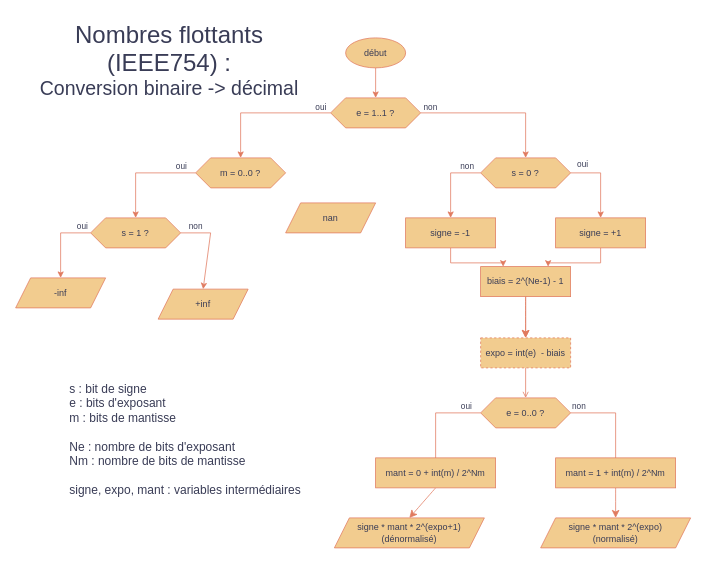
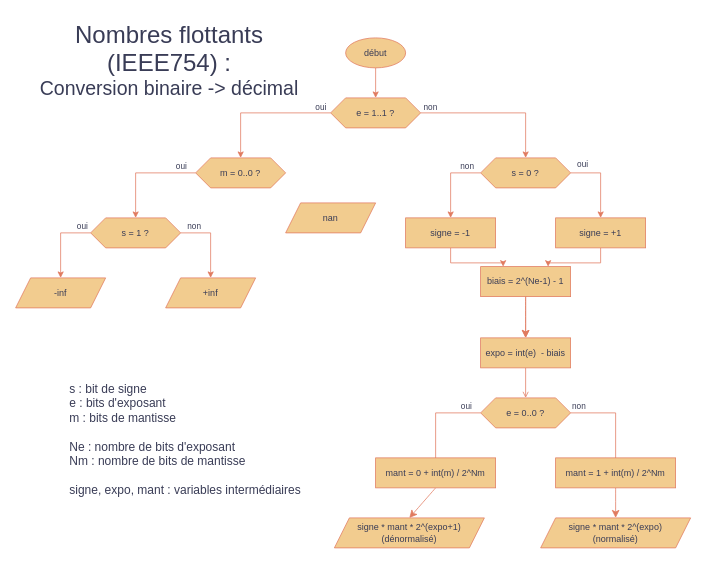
- <mxCell id="12" value="+inf" style="shape=parallelogram;perimeter=parallelogramPerimeter;whiteSpace=wrap;html=1;fixedSize=1;labelBackgroundColor=none;fillColor=#F2CC8F;strokeColor=#E07A5F;fontColor=#393C56;" parent="1" vertex="1"><mxGeometry x="210" y="385" width="120" height="40" as="geometry" /></mxCell>
+ <mxCell id="12" value="+inf" style="shape=parallelogram;perimeter=parallelogramPerimeter;whiteSpace=wrap;html=1;fixedSize=1;labelBackgroundColor=none;fillColor=#F2CC8F;strokeColor=#E07A5F;fontColor=#393C56;" parent="1" vertex="1"><mxGeometry x="220" y="370" width="120" height="40" as="geometry" /></mxCell>
- <mxCell id="30" value="expo = int(e)&amp;nbsp; - biais" style="rounded=0;whiteSpace=wrap;html=1;labelBackgroundColor=none;fillColor=#F2CC8F;strokeColor=#E07A5F;fontColor=#393C56;dashed=1;" parent="1" vertex="1"><mxGeometry x="640" y="450" width="120" height="40" as="geometry" /></mxCell>
+ <mxCell id="30" value="expo = int(e)&amp;nbsp; - biais" style="rounded=0;whiteSpace=wrap;html=1;labelBackgroundColor=none;fillColor=#F2CC8F;strokeColor=#E07A5F;fontColor=#393C56;" parent="1" vertex="1"><mxGeometry x="640" y="450" width="120" height="40" as="geometry" /></mxCell>
